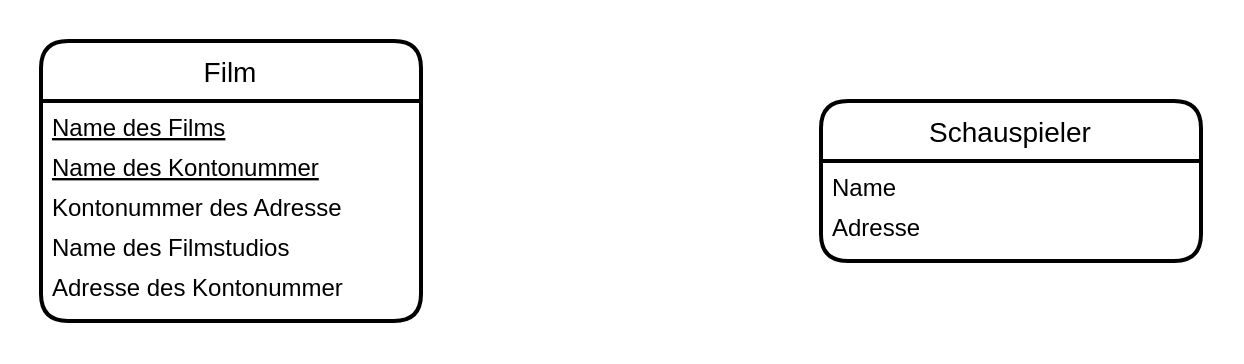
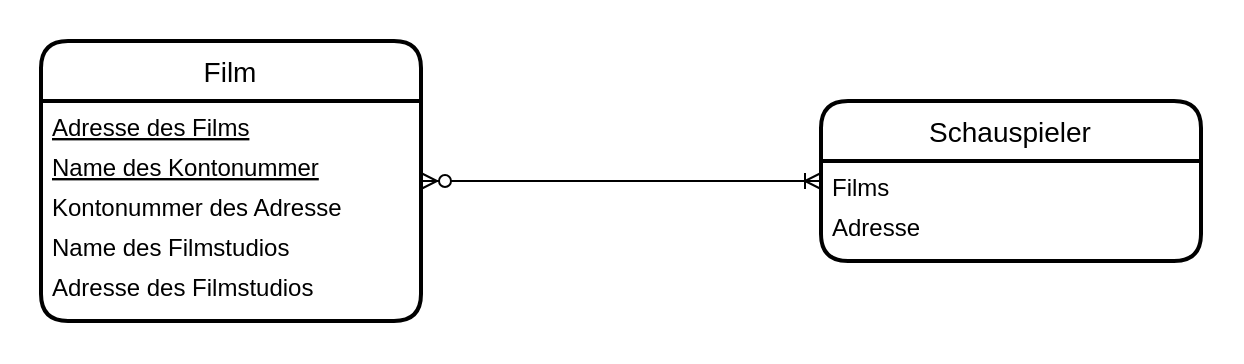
- <mxCell id="4" value="Name des Films" style="text;strokeColor=none;fillColor=none;spacingLeft=4;spacingRight=4;overflow=hidden;rotatable=0;points=[[0,0.5],[1,0.5]];portConstraint=eastwest;fontSize=12;fontStyle=4" vertex="1" parent="3"><mxGeometry y="30" width="190" height="20" as="geometry" /></mxCell>
+ <mxCell id="4" value="Adresse des Films" style="text;strokeColor=none;fillColor=none;spacingLeft=4;spacingRight=4;overflow=hidden;rotatable=0;points=[[0,0.5],[1,0.5]];portConstraint=eastwest;fontSize=12;fontStyle=4" vertex="1" parent="3"><mxGeometry y="30" width="190" height="20" as="geometry" /></mxCell>
+ <mxCell id="2" value="" style="edgeStyle=entityRelationEdgeStyle;fontSize=12;html=1;endArrow=ERoneToMany;startArrow=ERzeroToMany;" parent="1" source="3" target="9" edge="1"><mxGeometry width="100" height="100" relative="1" as="geometry"><mxPoint x="220" y="825" as="sourcePoint" /><mxPoint x="320" y="725" as="targetPoint" /></mxGeometry></mxCell>
- <mxCell id="10" value="Name" style="text;strokeColor=none;fillColor=none;spacingLeft=4;spacingRight=4;overflow=hidden;rotatable=0;points=[[0,0.5],[1,0.5]];portConstraint=eastwest;fontSize=12;" vertex="1" parent="9"><mxGeometry y="30" width="190" height="20" as="geometry" /></mxCell>
+ <mxCell id="10" value="Films" style="text;strokeColor=none;fillColor=none;spacingLeft=4;spacingRight=4;overflow=hidden;rotatable=0;points=[[0,0.5],[1,0.5]];portConstraint=eastwest;fontSize=12;" vertex="1" parent="9"><mxGeometry y="30" width="190" height="20" as="geometry" /></mxCell>
- <mxCell id="8" value="Adresse des Kontonummer" style="text;strokeColor=none;fillColor=none;spacingLeft=4;spacingRight=4;overflow=hidden;rotatable=0;points=[[0,0.5],[1,0.5]];portConstraint=eastwest;fontSize=12;" vertex="1" parent="3"><mxGeometry y="110" width="190" height="30" as="geometry" /></mxCell>
+ <mxCell id="8" value="Adresse des Filmstudios" style="text;strokeColor=none;fillColor=none;spacingLeft=4;spacingRight=4;overflow=hidden;rotatable=0;points=[[0,0.5],[1,0.5]];portConstraint=eastwest;fontSize=12;" vertex="1" parent="3"><mxGeometry y="110" width="190" height="30" as="geometry" /></mxCell>
